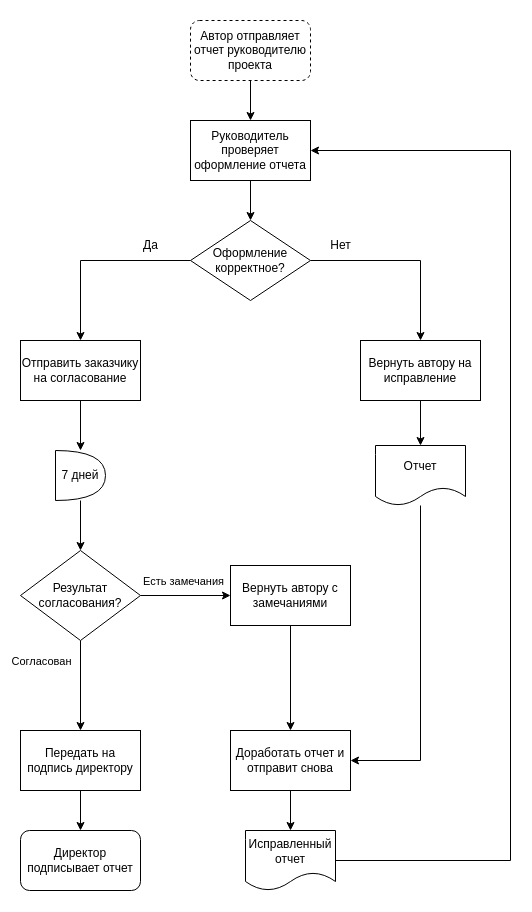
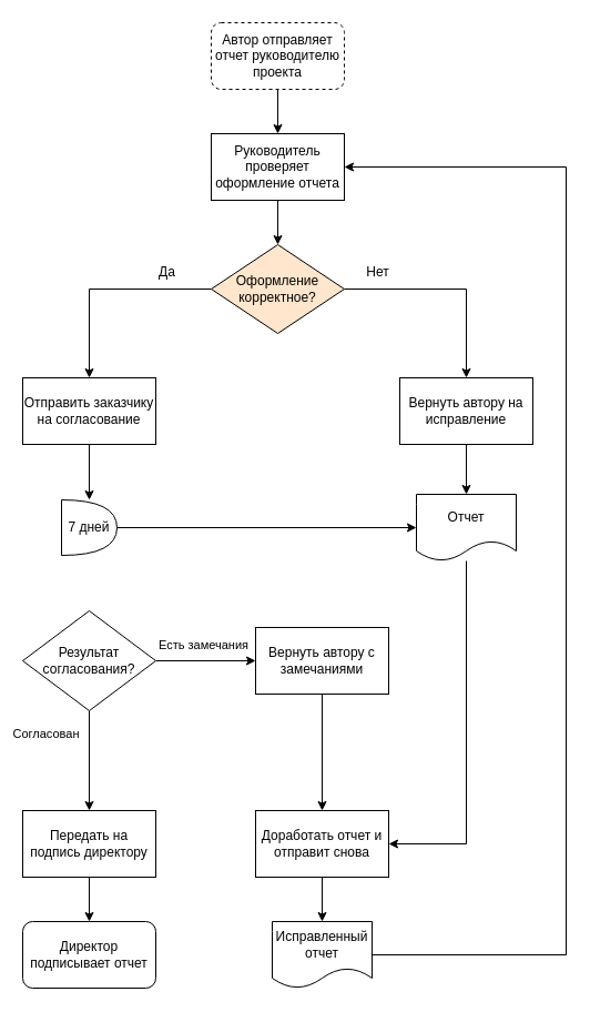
- <mxCell id="8" value="&lt;p data-pm-slice=&quot;1 1 [&amp;quot;ordered_list&amp;quot;,{&amp;quot;spread&amp;quot;:true,&amp;quot;startingNumber&amp;quot;:1,&amp;quot;start&amp;quot;:2382,&amp;quot;end&amp;quot;:3478},&amp;quot;regular_list_item&amp;quot;,{&amp;quot;start&amp;quot;:2455,&amp;quot;end&amp;quot;:2716},&amp;quot;list&amp;quot;,{&amp;quot;spread&amp;quot;:false,&amp;quot;start&amp;quot;:2485,&amp;quot;end&amp;quot;:2716},&amp;quot;regular_list_item&amp;quot;,{&amp;quot;start&amp;quot;:2549,&amp;quot;end&amp;quot;:2716}]&quot;&gt;Оформление корректное?&lt;/p&gt;" style="rhombus;whiteSpace=wrap;html=1;" vertex="1" parent="1"><mxGeometry x="190" y="220" width="120" height="80" as="geometry" /></mxCell>
+ <mxCell id="8" value="&lt;p data-pm-slice=&quot;1 1 [&amp;quot;ordered_list&amp;quot;,{&amp;quot;spread&amp;quot;:true,&amp;quot;startingNumber&amp;quot;:1,&amp;quot;start&amp;quot;:2382,&amp;quot;end&amp;quot;:3478},&amp;quot;regular_list_item&amp;quot;,{&amp;quot;start&amp;quot;:2455,&amp;quot;end&amp;quot;:2716},&amp;quot;list&amp;quot;,{&amp;quot;spread&amp;quot;:false,&amp;quot;start&amp;quot;:2485,&amp;quot;end&amp;quot;:2716},&amp;quot;regular_list_item&amp;quot;,{&amp;quot;start&amp;quot;:2549,&amp;quot;end&amp;quot;:2716}]&quot;&gt;Оформление корректное?&lt;/p&gt;" style="rhombus;whiteSpace=wrap;html=1;fillColor=#ffe6cc;" vertex="1" parent="1"><mxGeometry x="190" y="220" width="120" height="80" as="geometry" /></mxCell>
- <mxCell id="15" value="" style="edgeStyle=orthogonalEdgeStyle;rounded=0;orthogonalLoop=1;jettySize=auto;html=1;" edge="1" parent="1" source="16" target="21"><mxGeometry relative="1" as="geometry" /></mxCell>
+ <mxCell id="15" value="" style="edgeStyle=orthogonalEdgeStyle;rounded=0;orthogonalLoop=1;jettySize=auto;html=1;" edge="1" parent="1" source="16" target="28"><mxGeometry relative="1" as="geometry" /></mxCell>
